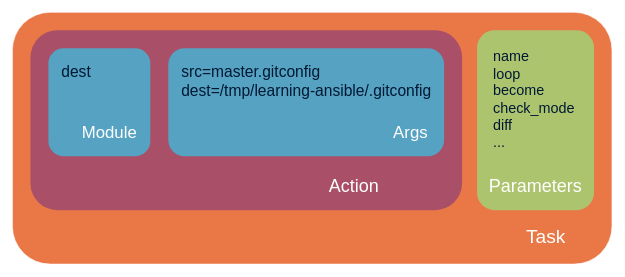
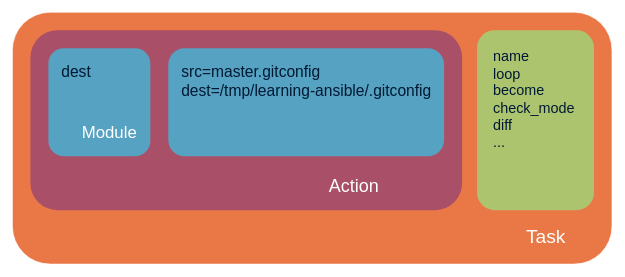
- <mxCell id="12" value="Args" style="text;html=1;strokeColor=none;fillColor=none;align=right;verticalAlign=middle;whiteSpace=wrap;rounded=0;fontSize=28;fontColor=#FFFFFF;" parent="1" vertex="1"><mxGeometry x="615" y="190" width="100" height="60" as="geometry" /></mxCell>
- <mxCell id="6" value="Parameters" style="text;html=1;strokeColor=none;fillColor=none;align=left;verticalAlign=middle;whiteSpace=wrap;rounded=0;fontSize=30;fontColor=#FFFFFF;" parent="1" vertex="1"><mxGeometry x="812.5" y="280" width="160" height="60" as="geometry" /></mxCell>
